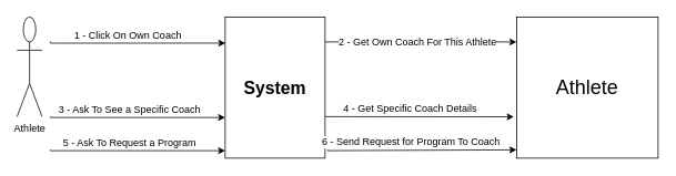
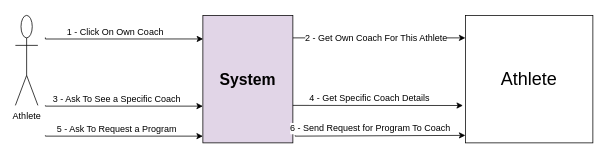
- <mxCell id="7" value="&lt;b&gt;&lt;font style=&quot;font-size: 21px&quot;&gt;System&lt;/font&gt;&lt;/b&gt;" style="rounded=0;whiteSpace=wrap;html=1;" vertex="1" parent="1"><mxGeometry x="270" y="20" width="120" height="170" as="geometry" /></mxCell>
+ <mxCell id="7" value="&lt;b&gt;&lt;font style=&quot;font-size: 21px&quot;&gt;System&lt;/font&gt;&lt;/b&gt;" style="rounded=0;whiteSpace=wrap;html=1;fillColor=#e1d5e7;" vertex="1" parent="1"><mxGeometry x="270" y="20" width="120" height="170" as="geometry" /></mxCell>
